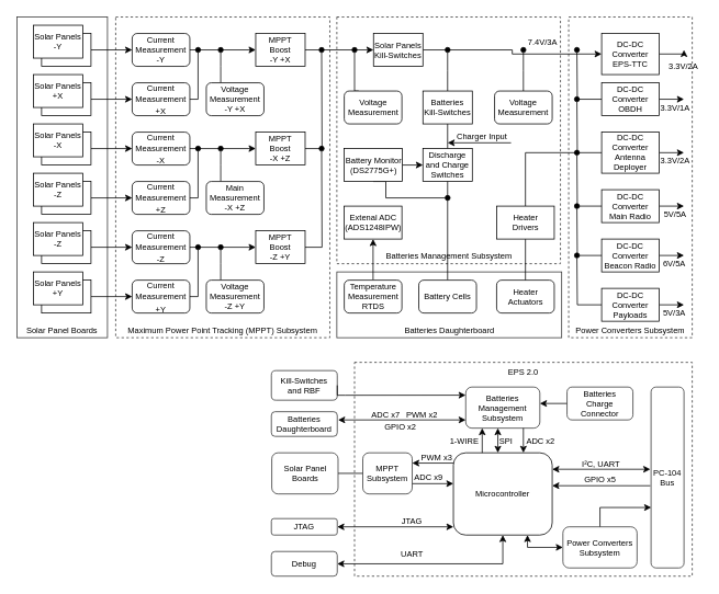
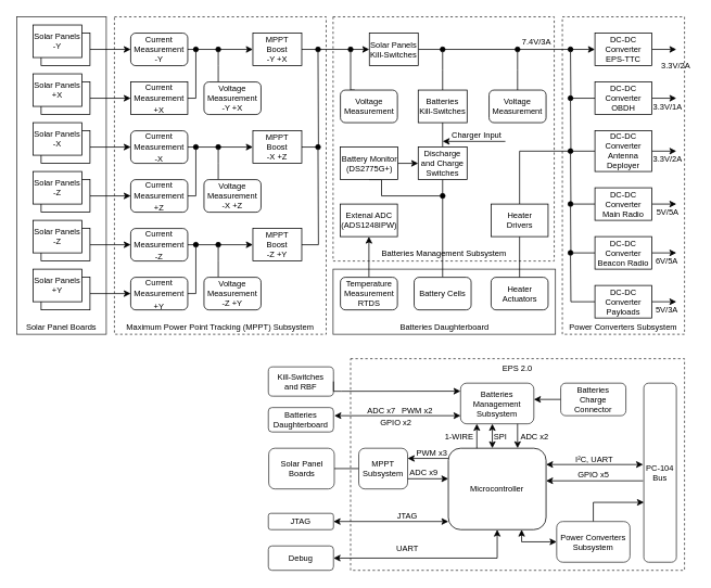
- <mxCell id="67" value="DC-DC&lt;br&gt;Converter&lt;br&gt;EPS-TTC" style="rounded=0;whiteSpace=wrap;html=1;fontSize=10;" vertex="1" parent="1"><mxGeometry x="730" y="40" width="70" height="50" as="geometry" /></mxCell>
+ <mxCell id="67" value="DC-DC&lt;br&gt;Converter&lt;br&gt;EPS-TTC" style="rounded=0;whiteSpace=wrap;html=1;fontSize=10;" vertex="1" parent="1"><mxGeometry x="730" y="40" width="70" height="40" as="geometry" /></mxCell>
- <mxCell id="11" value="&lt;span style=&quot;font-size: 10px&quot;&gt;Current&lt;/span&gt;&lt;br style=&quot;font-size: 10px&quot;&gt;&lt;span style=&quot;font-size: 10px&quot;&gt;Measurement&lt;/span&gt;&lt;br style=&quot;font-size: 10px&quot;&gt;&lt;span style=&quot;font-size: 10px&quot;&gt;+X&lt;br&gt;&lt;/span&gt;" style="rounded=1;whiteSpace=wrap;html=1;" vertex="1" parent="1"><mxGeometry x="160" y="100" width="70" height="40" as="geometry" /></mxCell>
+ <mxCell id="11" value="&lt;span style=&quot;font-size: 10px&quot;&gt;Current&lt;/span&gt;&lt;br style=&quot;font-size: 10px&quot;&gt;&lt;span style=&quot;font-size: 10px&quot;&gt;Measurement&lt;/span&gt;&lt;br style=&quot;font-size: 10px&quot;&gt;&lt;span style=&quot;font-size: 10px&quot;&gt;+X&lt;br&gt;&lt;/span&gt;" style="whiteSpace=wrap;html=1;rounded=0;" vertex="1" parent="1"><mxGeometry x="160" y="100" width="70" height="40" as="geometry" /></mxCell>
- <mxCell id="41" value="&lt;span&gt;Main&lt;/span&gt;&lt;br&gt;Measurement&lt;br&gt;&lt;span&gt;-X +Z&lt;/span&gt;" style="rounded=1;whiteSpace=wrap;html=1;fontSize=10;" vertex="1" parent="1"><mxGeometry x="250" y="220" width="70" height="40" as="geometry" /></mxCell>
+ <mxCell id="41" value="&lt;span&gt;Voltage&lt;/span&gt;&lt;br&gt;Measurement&lt;br&gt;&lt;span&gt;-X +Z&lt;/span&gt;" style="rounded=1;whiteSpace=wrap;html=1;fontSize=10;" vertex="1" parent="1"><mxGeometry x="250" y="220" width="70" height="40" as="geometry" /></mxCell>
